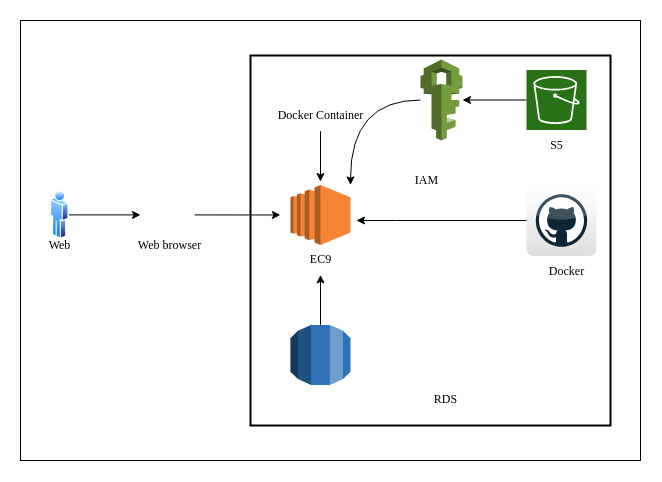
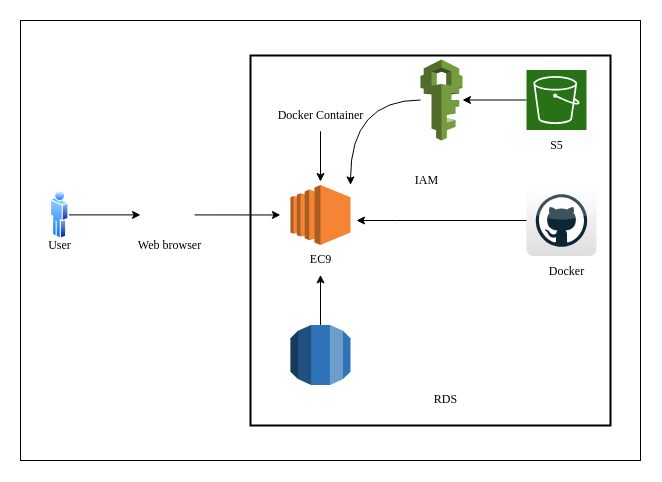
- <mxCell id="21" value="Web" style="text;html=1;align=center;verticalAlign=middle;resizable=0;points=[];autosize=1;strokeColor=none;fillColor=none;fontFamily=Times New Roman;" parent="1" vertex="1"><mxGeometry x="34.25" y="230" width="50" height="30" as="geometry" /></mxCell>
+ <mxCell id="21" value="User" style="text;html=1;align=center;verticalAlign=middle;resizable=0;points=[];autosize=1;strokeColor=none;fillColor=none;fontFamily=Times New Roman;" parent="1" vertex="1"><mxGeometry x="34.25" y="230" width="50" height="30" as="geometry" /></mxCell>
